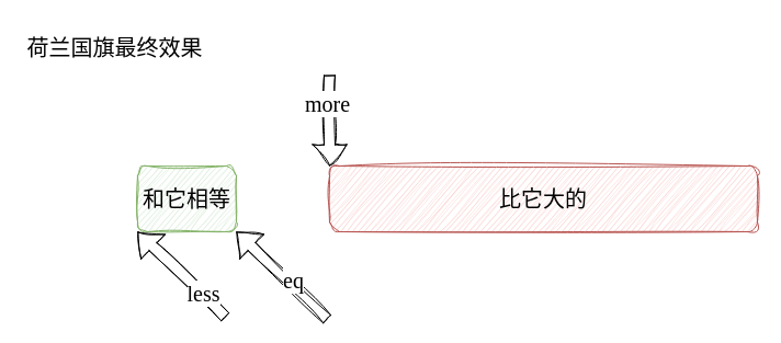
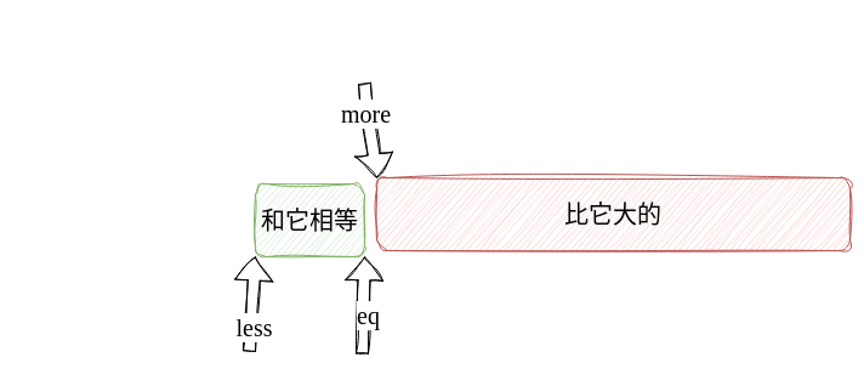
- <mxCell id="10" value="荷兰国旗最终效果" style="text;html=1;strokeColor=none;fillColor=none;align=center;verticalAlign=middle;whiteSpace=wrap;rounded=0;shadow=0;glass=0;sketch=1;hachureGap=4;jiggle=2;fillStyle=auto;curveFitting=1;fontFamily=Architects Daughter;fontSource=https%3A%2F%2Ffonts.googleapis.com%2Fcss%3Ffamily%3DArchitects%2BDaughter;fontSize=20;" vertex="1" parent="1"><mxGeometry x="20" y="20" width="169" height="46" as="geometry" /></mxCell>
- <mxCell id="3" value="和它相等" style="rounded=1;whiteSpace=wrap;html=1;hachureGap=4;fontFamily=Architects Daughter;fontSource=https%3A%2F%2Ffonts.googleapis.com%2Fcss%3Ffamily%3DArchitects%2BDaughter;fontSize=20;fillStyle=auto;fillColor=#d5e8d4;strokeColor=#82b366;shadow=0;sketch=1;curveFitting=1;jiggle=2;imageWidth=24;imageAspect=1;overflow=visible;recursiveResize=1;" vertex="1" parent="1"><mxGeometry x="125" y="151" width="90" height="60" as="geometry" /></mxCell>
+ <mxCell id="3" value="和它相等" style="rounded=1;whiteSpace=wrap;html=1;hachureGap=4;fontFamily=Architects Daughter;fontSource=https%3A%2F%2Ffonts.googleapis.com%2Fcss%3Ffamily%3DArchitects%2BDaughter;fontSize=20;fillStyle=auto;fillColor=#d5e8d4;strokeColor=#82b366;shadow=0;sketch=1;curveFitting=1;jiggle=2;imageWidth=24;imageAspect=1;overflow=visible;recursiveResize=1;" vertex="1" parent="1"><mxGeometry x="210" y="151" width="90" height="60" as="geometry" /></mxCell>
- <mxCell id="2" value="比它大的" style="rounded=1;whiteSpace=wrap;html=1;sketch=1;hachureGap=4;jiggle=2;curveFitting=1;fontFamily=Architects Daughter;fontSource=https%3A%2F%2Ffonts.googleapis.com%2Fcss%3Ffamily%3DArchitects%2BDaughter;fontSize=20;fillColor=#f8cecc;strokeColor=#b85450;" vertex="1" parent="1"><mxGeometry x="300" y="151" width="390" height="60" as="geometry" /></mxCell>
+ <mxCell id="2" value="比它大的" style="rounded=1;whiteSpace=wrap;html=1;sketch=1;hachureGap=4;jiggle=2;curveFitting=1;fontFamily=Architects Daughter;fontSource=https%3A%2F%2Ffonts.googleapis.com%2Fcss%3Ffamily%3DArchitects%2BDaughter;fontSize=20;fillColor=#f8cecc;strokeColor=#b85450;" vertex="1" parent="1"><mxGeometry x="310" y="146" width="390" height="60" as="geometry" /></mxCell>
